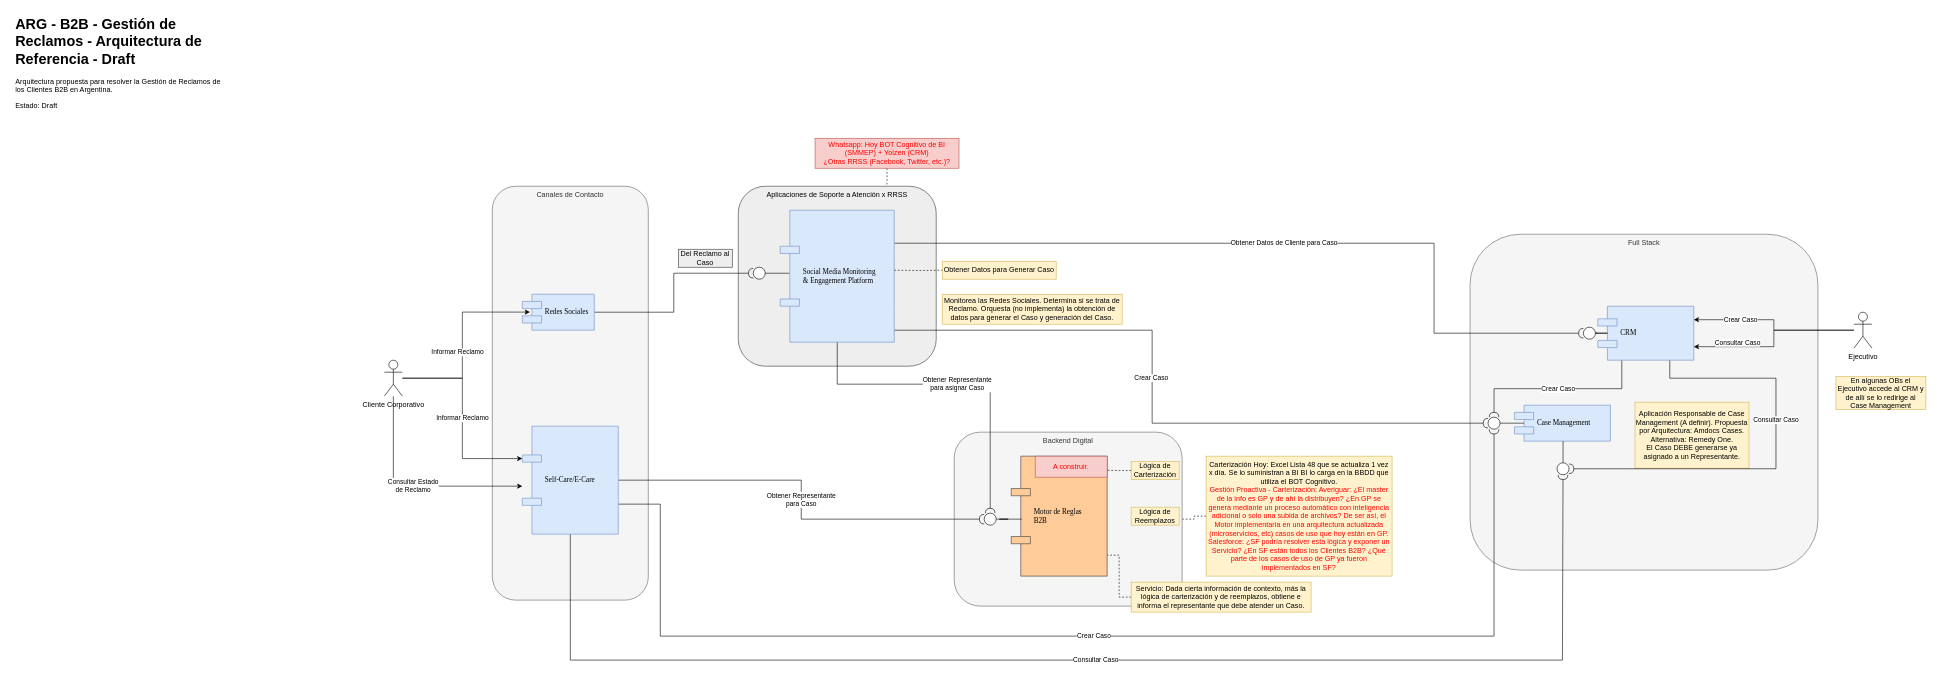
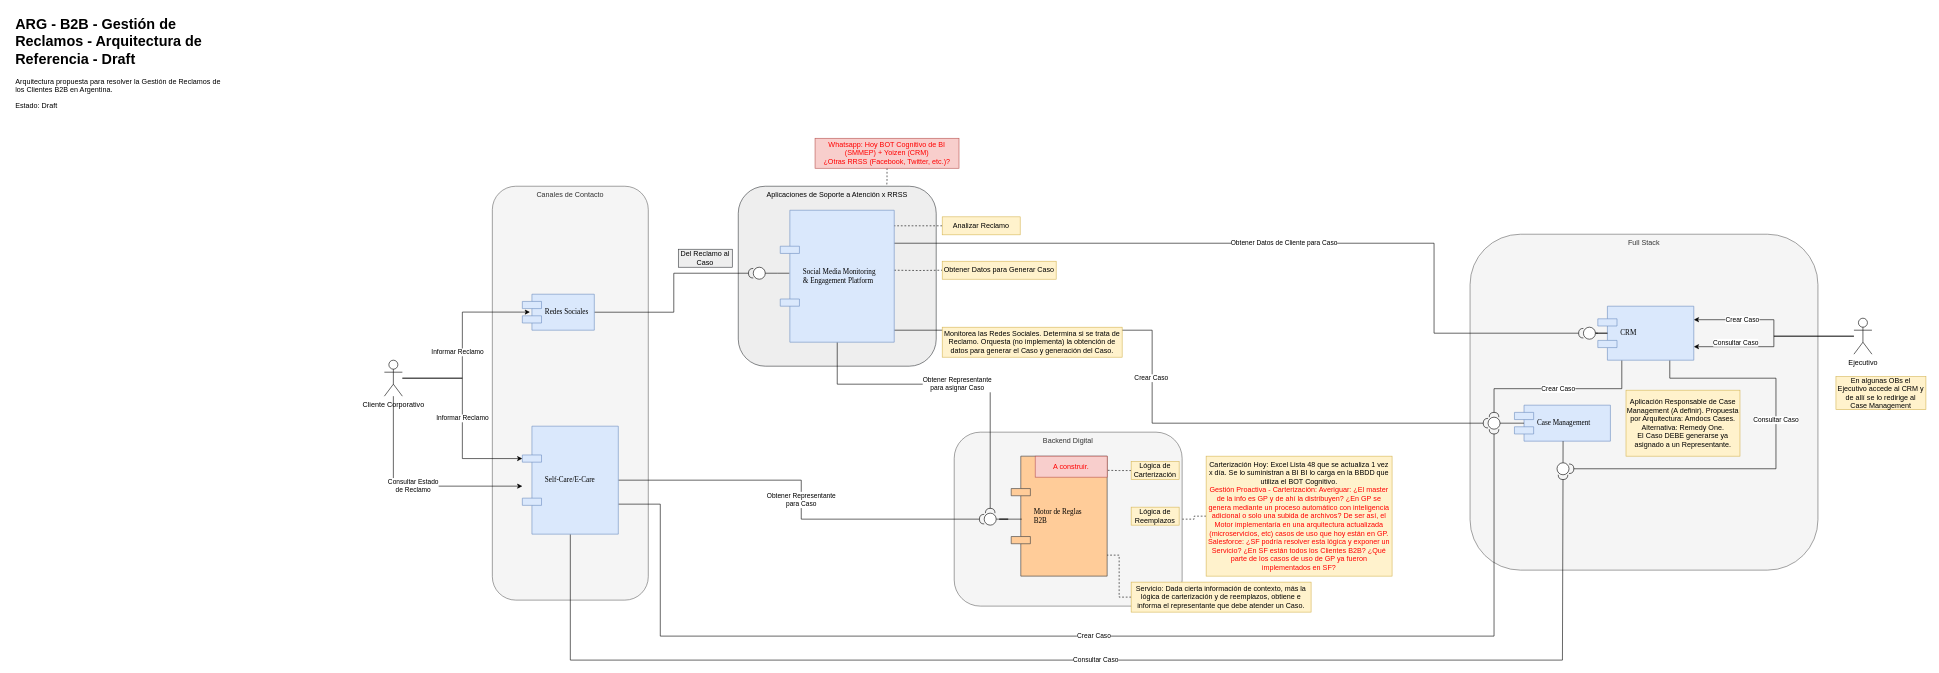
+ <mxCell id="35" style="edgeStyle=orthogonalEdgeStyle;rounded=0;orthogonalLoop=1;jettySize=auto;html=1;entryX=1.002;entryY=0.118;entryDx=0;entryDy=0;entryPerimeter=0;endArrow=none;endFill=0;dashed=1;" parent="1" source="36" target="34" edge="1"><mxGeometry relative="1" as="geometry" /></mxCell>
+ <mxCell id="36" value="Analizar Reclamo" style="text;html=1;strokeColor=#d6b656;fillColor=#fff2cc;align=center;verticalAlign=middle;whiteSpace=wrap;rounded=0;" parent="1" vertex="1"><mxGeometry x="1570" y="361" width="130" height="30" as="geometry" /></mxCell>
- <mxCell id="38" value="Monitorea las Redes Sociales. Determina si se trata de Reclamo. Orquesta (no implementa) la obtención de datos para generar el Caso y generación del Caso." style="text;html=1;strokeColor=#d6b656;fillColor=#fff2cc;align=center;verticalAlign=middle;whiteSpace=wrap;rounded=0;" parent="1" vertex="1"><mxGeometry x="1570" y="490" width="300" height="50" as="geometry" /></mxCell>
+ <mxCell id="38" value="Monitorea las Redes Sociales. Determina si se trata de Reclamo. Orquesta (no implementa) la obtención de datos para generar el Caso y generación del Caso." style="text;html=1;strokeColor=#d6b656;fillColor=#fff2cc;align=center;verticalAlign=middle;whiteSpace=wrap;rounded=0;" parent="1" vertex="1"><mxGeometry x="1570" y="545" width="300" height="50" as="geometry" /></mxCell>
- <mxCell id="21" value="Ejecutivo" style="shape=umlActor;verticalLabelPosition=bottom;verticalAlign=top;html=1;outlineConnect=0;" parent="1" vertex="1"><mxGeometry x="3090" y="520" width="30" height="60" as="geometry" /></mxCell>
+ <mxCell id="21" value="Ejecutivo" style="shape=umlActor;verticalLabelPosition=bottom;verticalAlign=top;html=1;outlineConnect=0;" parent="1" vertex="1"><mxGeometry x="3090" y="530" width="30" height="60" as="geometry" /></mxCell>
- <mxCell id="47" value="Aplicación Responsable de Case Management (A definir). Propuesta por Arquitectura: Amdocs Cases. Alternativa: Remedy One.&lt;br&gt;El Caso DEBE generarse ya asignado a un Representante." style="text;html=1;strokeColor=#d6b656;fillColor=#fff2cc;align=center;verticalAlign=middle;whiteSpace=wrap;rounded=0;" parent="1" vertex="1"><mxGeometry x="2725" y="670" width="190" height="110" as="geometry" /></mxCell>
+ <mxCell id="47" value="Aplicación Responsable de Case Management (A definir). Propuesta por Arquitectura: Amdocs Cases. Alternativa: Remedy One.&lt;br&gt;El Caso DEBE generarse ya asignado a un Representante." style="text;html=1;strokeColor=#d6b656;fillColor=#fff2cc;align=center;verticalAlign=middle;whiteSpace=wrap;rounded=0;" parent="1" vertex="1"><mxGeometry x="2710" y="650" width="190" height="110" as="geometry" /></mxCell>
